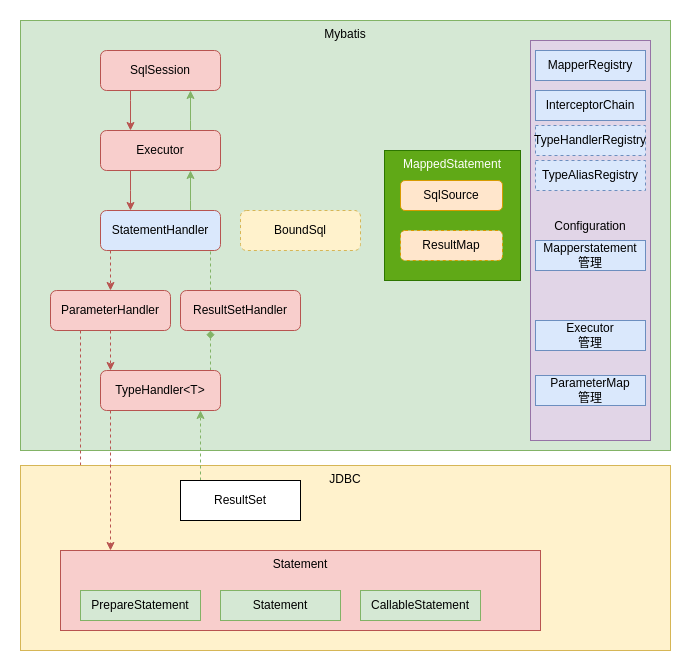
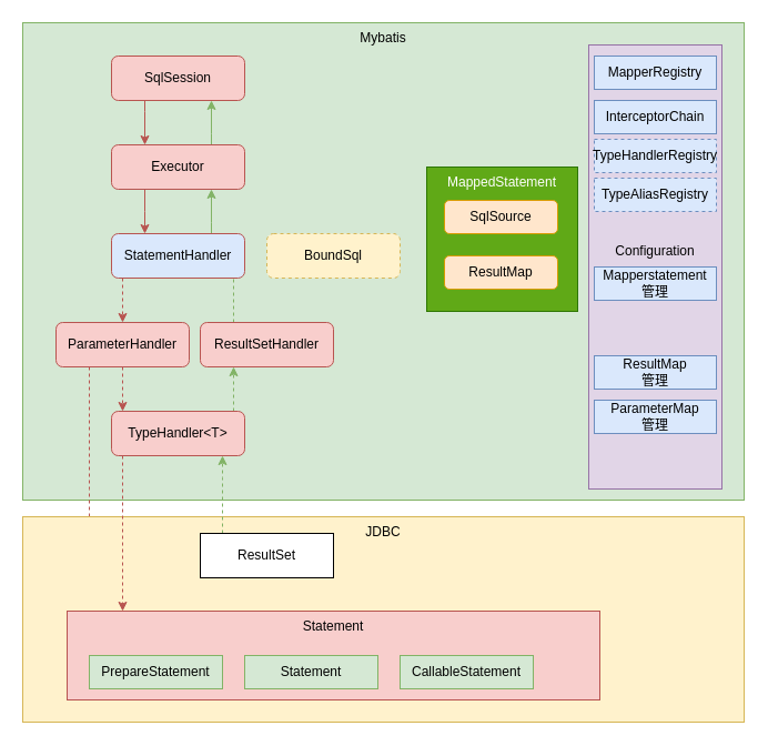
- <mxCell id="22" value="ResultMap" style="rounded=1;whiteSpace=wrap;html=1;fillColor=#ffe6cc;strokeColor=#d79b00;dashed=1;" parent="1" vertex="1"><mxGeometry x="400" y="230" width="102" height="30" as="geometry" /></mxCell>
+ <mxCell id="22" value="ResultMap" style="rounded=1;whiteSpace=wrap;html=1;fillColor=#ffe6cc;strokeColor=#d79b00;" parent="1" vertex="1"><mxGeometry x="400" y="230" width="102" height="30" as="geometry" /></mxCell>
- <mxCell id="30" value="Executor&lt;br&gt;管理" style="rounded=0;whiteSpace=wrap;html=1;fillColor=#dae8fc;strokeColor=#6c8ebf;" parent="23" vertex="1"><mxGeometry x="5" y="280" width="110" height="30" as="geometry" /></mxCell>
+ <mxCell id="30" value="ResultMap&lt;br&gt;管理" style="rounded=0;whiteSpace=wrap;html=1;fillColor=#dae8fc;strokeColor=#6c8ebf;" parent="23" vertex="1"><mxGeometry x="5" y="280" width="110" height="30" as="geometry" /></mxCell>
- <mxCell id="16" value="" style="edgeStyle=orthogonalEdgeStyle;rounded=0;orthogonalLoop=1;jettySize=auto;html=1;dashed=1;fillColor=#d5e8d4;strokeColor=#82b366;endArrow=diamond;" parent="1" source="17" target="15" edge="1"><mxGeometry relative="1" as="geometry"><Array as="points"><mxPoint x="210" y="340" /><mxPoint x="210" y="340" /></Array></mxGeometry></mxCell>
+ <mxCell id="16" value="" style="edgeStyle=orthogonalEdgeStyle;rounded=0;orthogonalLoop=1;jettySize=auto;html=1;dashed=1;fillColor=#d5e8d4;strokeColor=#82b366;" parent="1" source="17" target="15" edge="1"><mxGeometry relative="1" as="geometry"><Array as="points"><mxPoint x="210" y="340" /><mxPoint x="210" y="340" /></Array></mxGeometry></mxCell>
- <mxCell id="31" value="ParameterMap&lt;br&gt;管理" style="rounded=0;whiteSpace=wrap;html=1;fillColor=#dae8fc;strokeColor=#6c8ebf;" parent="23" vertex="1"><mxGeometry x="5" y="335" width="110" height="30" as="geometry" /></mxCell>
+ <mxCell id="31" value="ParameterMap&lt;br&gt;管理" style="rounded=0;whiteSpace=wrap;html=1;fillColor=#dae8fc;strokeColor=#6c8ebf;" parent="23" vertex="1"><mxGeometry x="5" y="320" width="110" height="30" as="geometry" /></mxCell>
